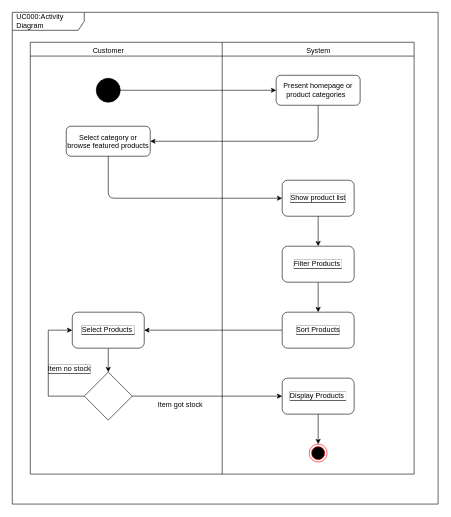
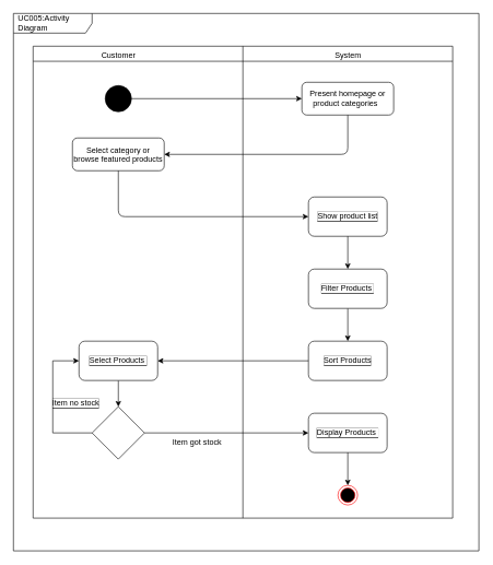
- <mxCell id="32" value="UC000:Activity Diagram" style="shape=umlFrame;whiteSpace=wrap;html=1;width=120;height=30;boundedLbl=1;verticalAlign=middle;align=left;spacingLeft=5;" parent="1" vertex="1"><mxGeometry x="20" y="20" width="710" height="820" as="geometry" /></mxCell>
+ <mxCell id="32" value="UC005:Activity Diagram" style="shape=umlFrame;whiteSpace=wrap;html=1;width=120;height=30;boundedLbl=1;verticalAlign=middle;align=left;spacingLeft=5;" parent="1" vertex="1"><mxGeometry x="20" y="20" width="710" height="820" as="geometry" /></mxCell>
